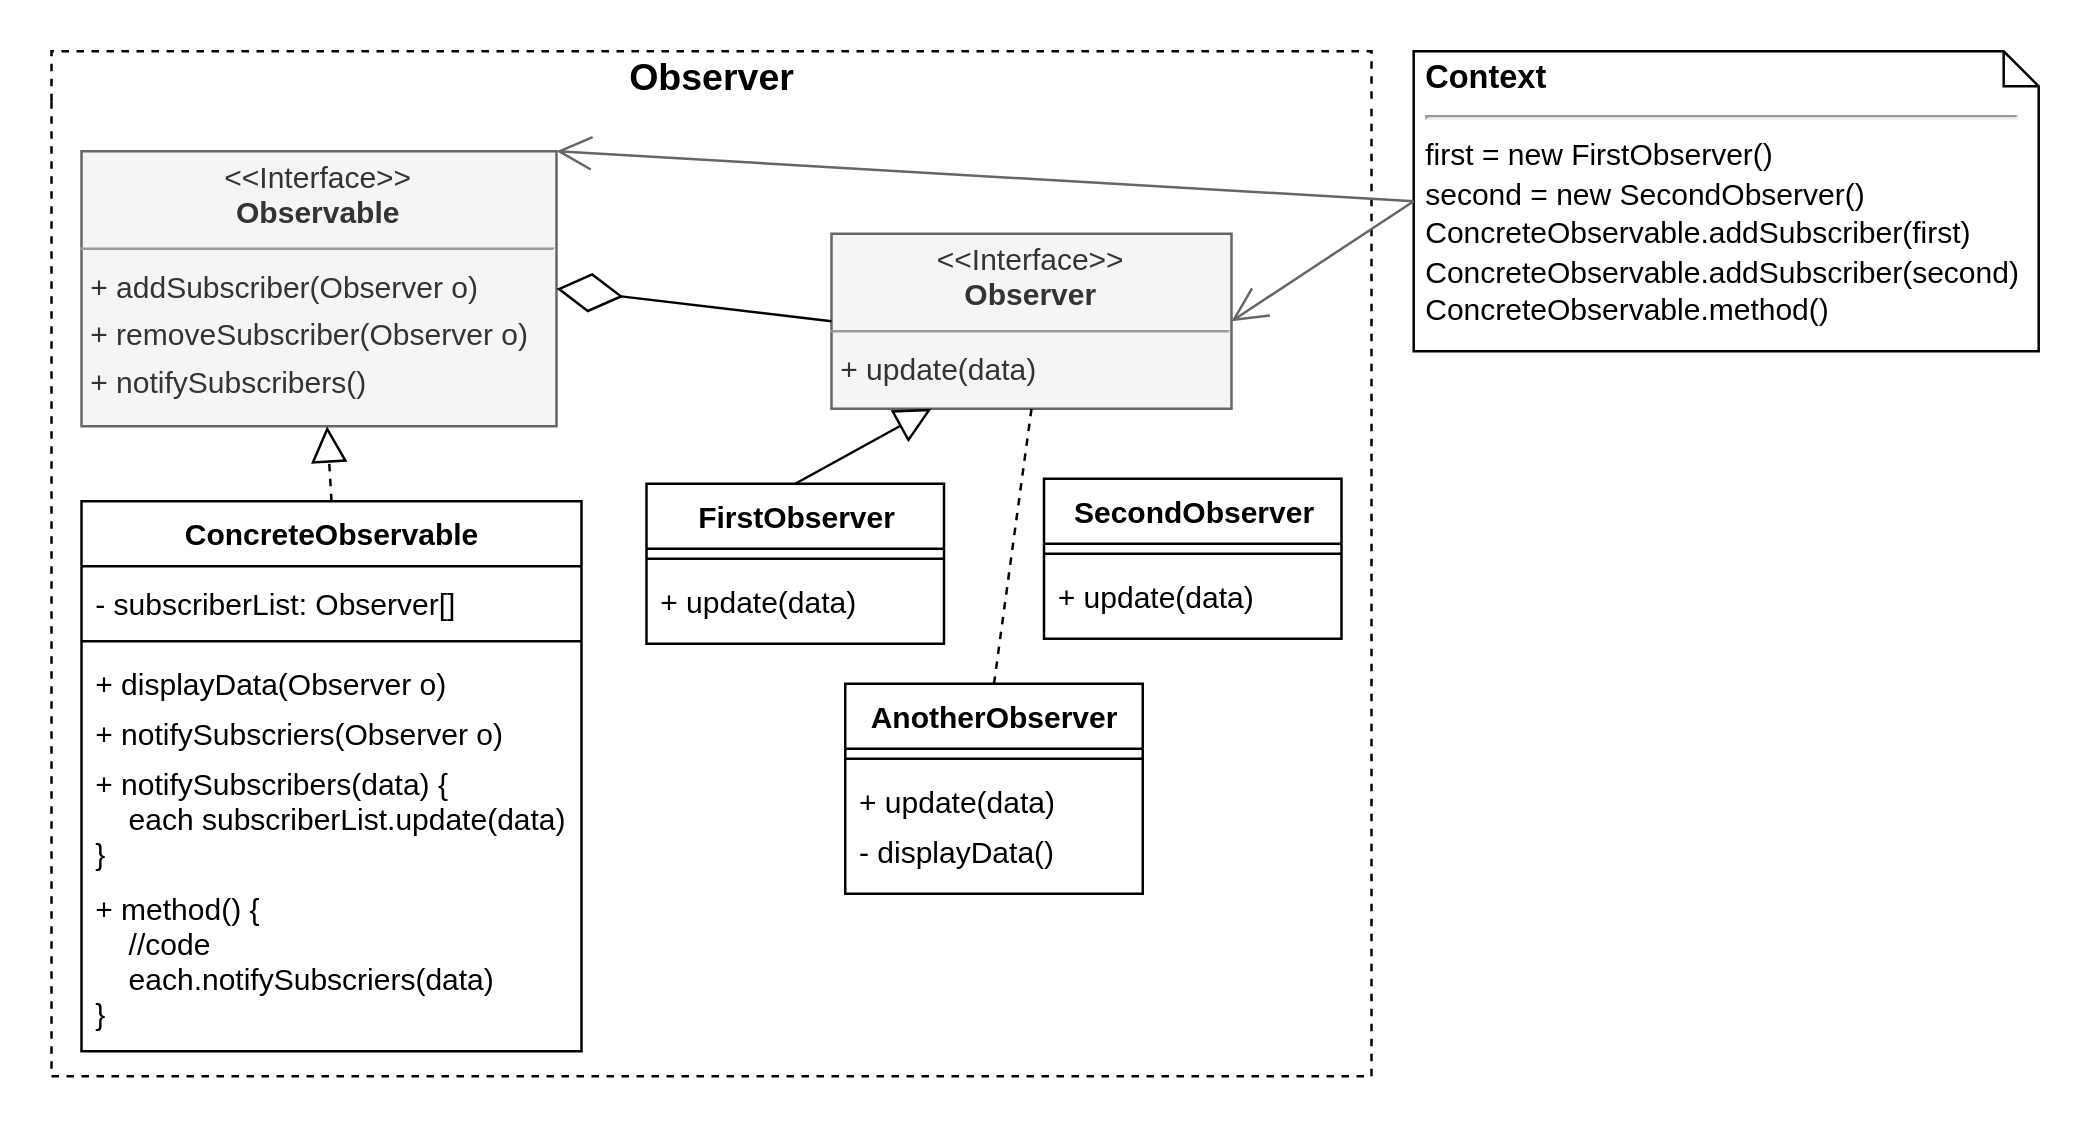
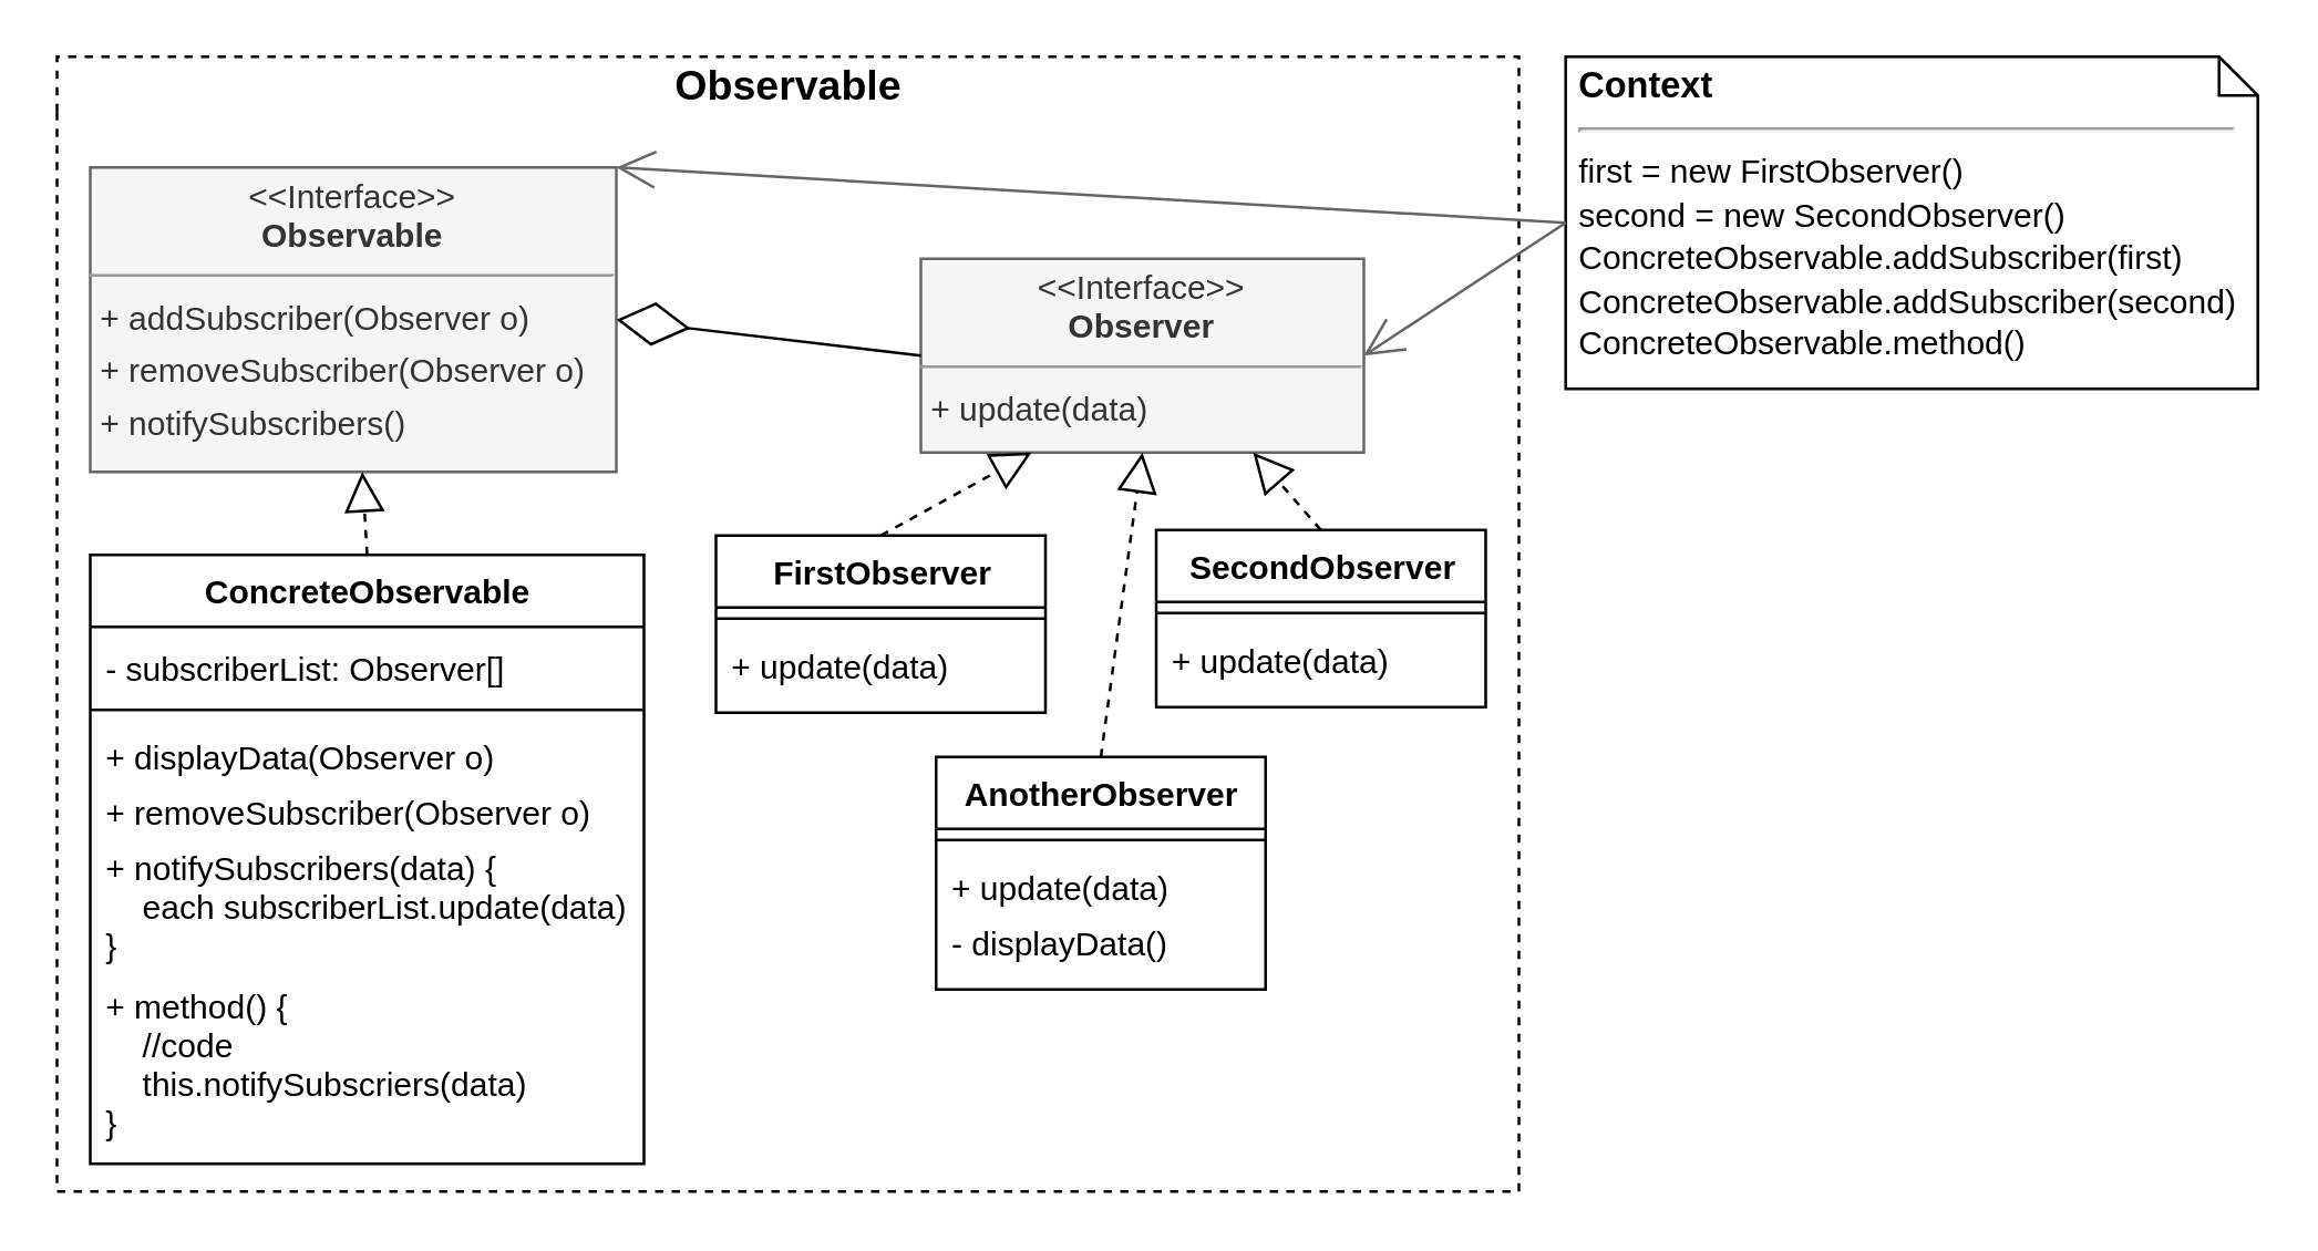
- <mxCell id="2" value="Observer" style="swimlane;html=1;horizontal=1;startSize=20;fillColor=none;strokeColor=#000000;rounded=0;comic=0;fontSize=15;dashed=1;swimlaneLine=0;shadow=0;glass=0;perimeterSpacing=0;labelBackgroundColor=none;collapsible=0;" vertex="1" parent="1"><mxGeometry x="20" y="20" width="528" height="410" as="geometry"><mxRectangle x="50" y="70" width="100" height="20" as="alternateBounds" /></mxGeometry></mxCell>
+ <mxCell id="2" value="Observable" style="swimlane;html=1;horizontal=1;startSize=20;fillColor=none;strokeColor=#000000;rounded=0;comic=0;fontSize=15;dashed=1;swimlaneLine=0;shadow=0;glass=0;perimeterSpacing=0;labelBackgroundColor=none;collapsible=0;" vertex="1" parent="1"><mxGeometry x="20" y="20" width="528" height="410" as="geometry"><mxRectangle x="50" y="70" width="100" height="20" as="alternateBounds" /></mxGeometry></mxCell>
- <mxCell id="24" value="" style="endArrow=none;dashed=1;endFill=0;endSize=12;html=1;strokeColor=#000000;exitX=0.5;exitY=0;exitDx=0;exitDy=0;entryX=0.5;entryY=1;entryDx=0;entryDy=0;" edge="1" parent="2" source="9" target="21"><mxGeometry width="160" relative="1" as="geometry"><mxPoint x="344" y="143" as="sourcePoint" /><mxPoint x="504" y="143" as="targetPoint" /></mxGeometry></mxCell>
+ <mxCell id="24" value="" style="endArrow=block;dashed=1;endFill=0;endSize=12;html=1;strokeColor=#000000;exitX=0.5;exitY=0;exitDx=0;exitDy=0;entryX=0.5;entryY=1;entryDx=0;entryDy=0;" edge="1" parent="2" source="9" target="21"><mxGeometry width="160" relative="1" as="geometry"><mxPoint x="344" y="143" as="sourcePoint" /><mxPoint x="504" y="143" as="targetPoint" /></mxGeometry></mxCell>
- <mxCell id="23" value="" style="endArrow=block;dashed=0;endFill=0;endSize=12;html=1;strokeColor=#000000;exitX=0.5;exitY=0;exitDx=0;exitDy=0;entryX=0.25;entryY=1;entryDx=0;entryDy=0;" edge="1" parent="2" source="6" target="21"><mxGeometry width="160" relative="1" as="geometry"><mxPoint x="344" y="143" as="sourcePoint" /><mxPoint x="504" y="143" as="targetPoint" /></mxGeometry></mxCell>
+ <mxCell id="23" value="" style="endArrow=block;dashed=1;endFill=0;endSize=12;html=1;strokeColor=#000000;exitX=0.5;exitY=0;exitDx=0;exitDy=0;entryX=0.25;entryY=1;entryDx=0;entryDy=0;" edge="1" parent="2" source="6" target="21"><mxGeometry width="160" relative="1" as="geometry"><mxPoint x="344" y="143" as="sourcePoint" /><mxPoint x="504" y="143" as="targetPoint" /></mxGeometry></mxCell>
+ <mxCell id="25" value="" style="endArrow=block;dashed=1;endFill=0;endSize=12;html=1;strokeColor=#000000;exitX=0.5;exitY=0;exitDx=0;exitDy=0;entryX=0.75;entryY=1;entryDx=0;entryDy=0;" edge="1" parent="2" source="3" target="21"><mxGeometry width="160" relative="1" as="geometry"><mxPoint x="344" y="63" as="sourcePoint" /><mxPoint x="504" y="63" as="targetPoint" /></mxGeometry></mxCell>
- <mxCell id="17" value="+ notifySubscriers(Observer o)" style="text;strokeColor=none;fillColor=none;align=left;verticalAlign=top;spacingLeft=4;spacingRight=4;overflow=hidden;rotatable=0;points=[[0,0.5],[1,0.5]];portConstraint=eastwest;" vertex="1" parent="13"><mxGeometry y="80" width="200" height="20" as="geometry" /></mxCell>
+ <mxCell id="17" value="+ removeSubscriber(Observer o)" style="text;strokeColor=none;fillColor=none;align=left;verticalAlign=top;spacingLeft=4;spacingRight=4;overflow=hidden;rotatable=0;points=[[0,0.5],[1,0.5]];portConstraint=eastwest;" vertex="1" parent="13"><mxGeometry y="80" width="200" height="20" as="geometry" /></mxCell>
- <mxCell id="19" value="+ method() {&#10;    //code&#10;    each.notifySubscriers(data)&#10;}" style="text;strokeColor=none;fillColor=none;align=left;verticalAlign=top;spacingLeft=4;spacingRight=4;overflow=hidden;rotatable=0;points=[[0,0.5],[1,0.5]];portConstraint=eastwest;" vertex="1" parent="13"><mxGeometry y="150" width="200" height="70" as="geometry" /></mxCell>
+ <mxCell id="19" value="+ method() {&#10;    //code&#10;    this.notifySubscriers(data)&#10;}" style="text;strokeColor=none;fillColor=none;align=left;verticalAlign=top;spacingLeft=4;spacingRight=4;overflow=hidden;rotatable=0;points=[[0,0.5],[1,0.5]];portConstraint=eastwest;" vertex="1" parent="13"><mxGeometry y="150" width="200" height="70" as="geometry" /></mxCell>
